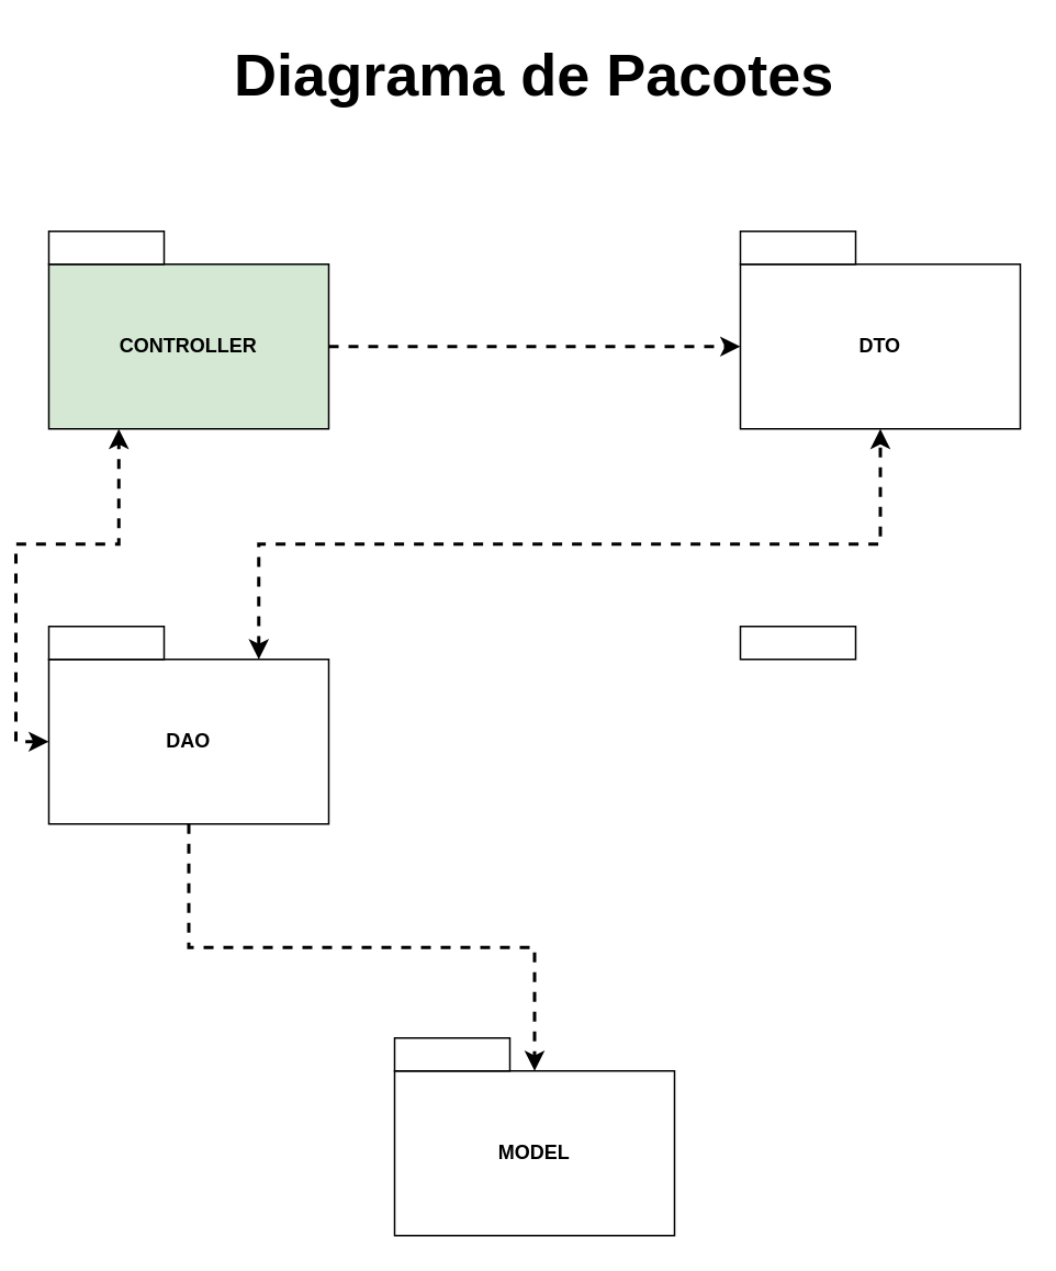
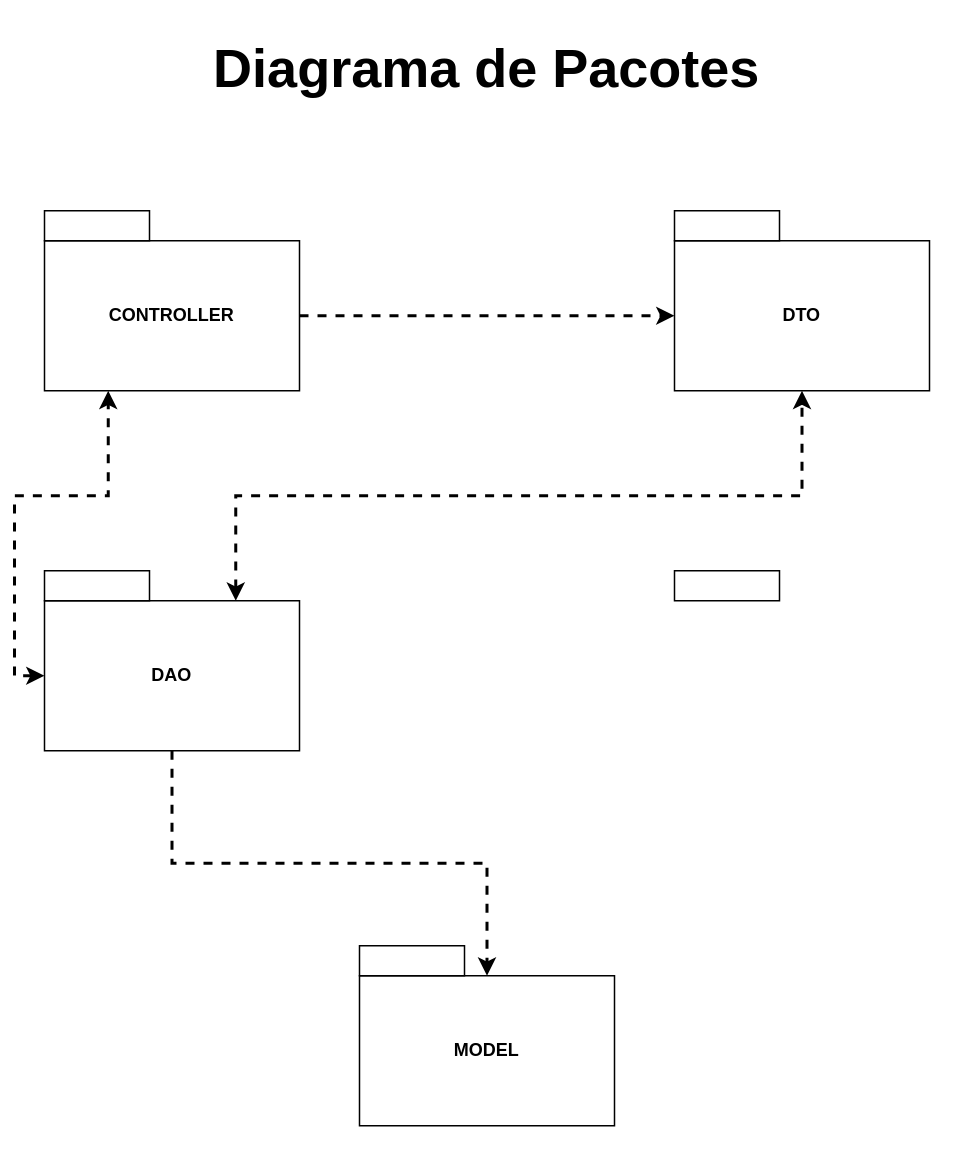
- <mxCell id="7" value="&lt;b&gt;CONTROLLER&lt;/b&gt;" style="rounded=0;whiteSpace=wrap;html=1;fillColor=#d5e8d4;" vertex="1" parent="6"><mxGeometry y="20" width="170" height="100" as="geometry" /></mxCell>
+ <mxCell id="7" value="&lt;b&gt;CONTROLLER&lt;/b&gt;" style="rounded=0;whiteSpace=wrap;html=1;" vertex="1" parent="6"><mxGeometry y="20" width="170" height="100" as="geometry" /></mxCell>
